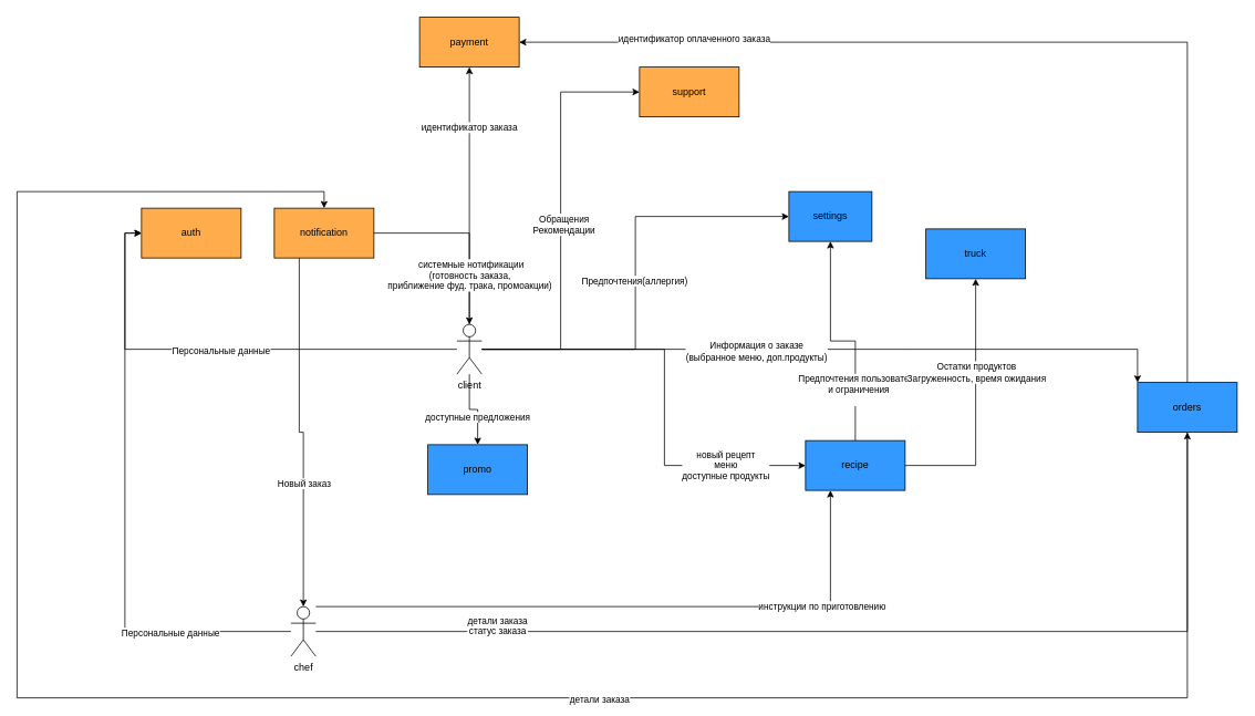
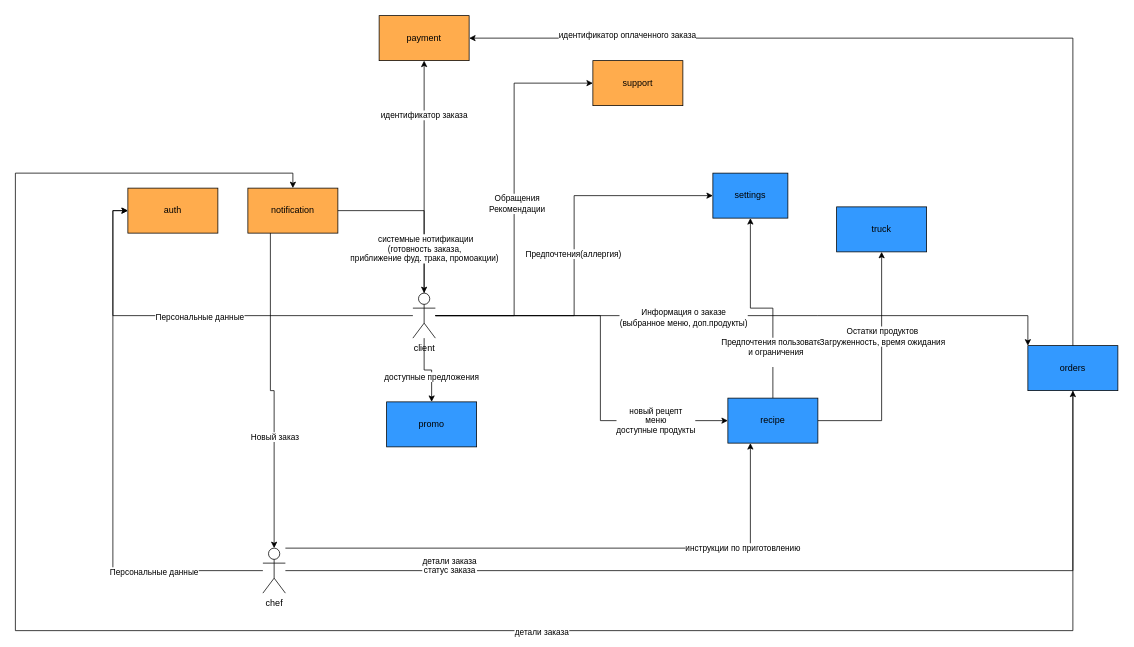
- <mxCell id="29" value="support" style="rounded=0;whiteSpace=wrap;html=1;strokeColor=default;align=center;verticalAlign=middle;fontFamily=Helvetica;fontSize=12;fontColor=default;fillColor=#FFAC4D;" vertex="1" parent="1"><mxGeometry x="770" y="80" width="120" height="60" as="geometry" /></mxCell>
+ <mxCell id="29" value="support" style="rounded=0;whiteSpace=wrap;html=1;strokeColor=default;align=center;verticalAlign=middle;fontFamily=Helvetica;fontSize=12;fontColor=default;fillColor=#FFAC4D;" vertex="1" parent="1"><mxGeometry x="790" y="80" width="120" height="60" as="geometry" /></mxCell>
